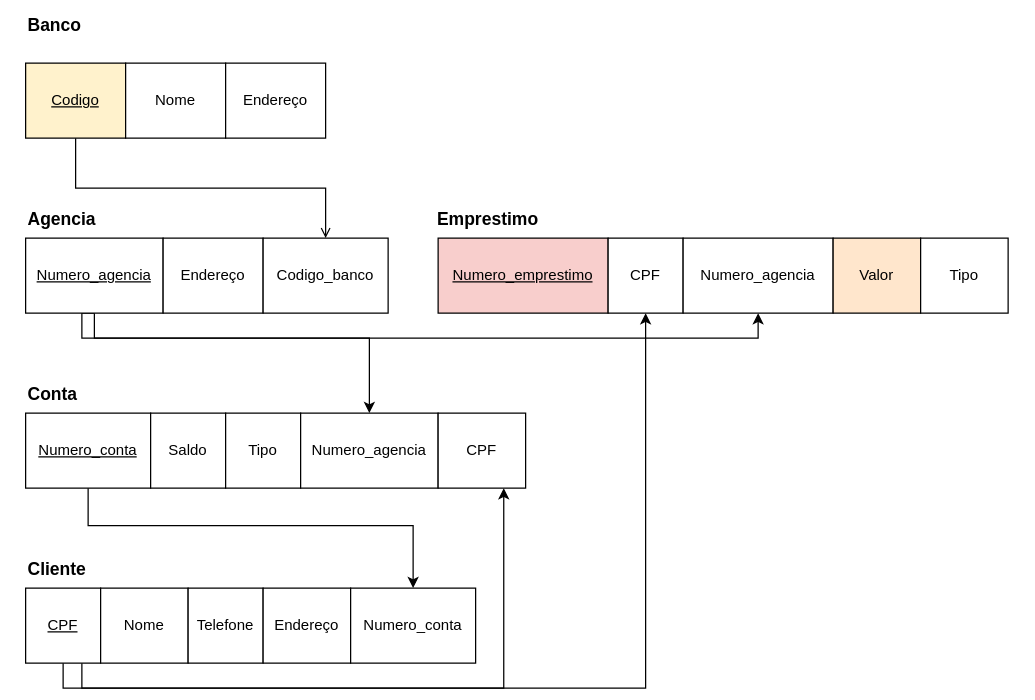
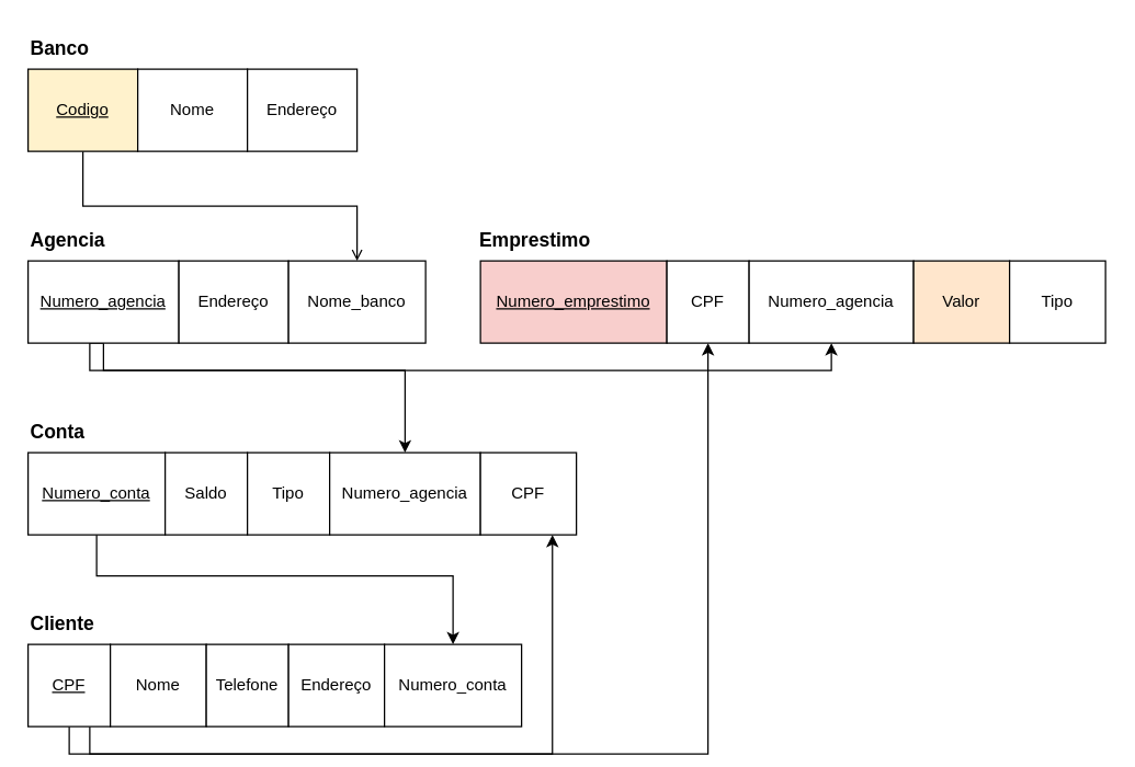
- <mxCell id="2" value="Banco" style="text;html=1;strokeColor=none;fillColor=none;align=left;verticalAlign=middle;whiteSpace=wrap;rounded=0;fontStyle=1;fontSize=14;" vertex="1" parent="1"><mxGeometry x="20" y="5" width="60" height="30" as="geometry" /></mxCell>
+ <mxCell id="2" value="Banco" style="text;html=1;strokeColor=none;fillColor=none;align=left;verticalAlign=middle;whiteSpace=wrap;rounded=0;fontStyle=1;fontSize=14;" vertex="1" parent="1"><mxGeometry x="20" y="20" width="60" height="30" as="geometry" /></mxCell>
- <mxCell id="12" value="Codigo_banco" style="rounded=0;whiteSpace=wrap;html=1;" vertex="1" parent="1"><mxGeometry x="210" y="190" width="100" height="60" as="geometry" /></mxCell>
+ <mxCell id="12" value="Nome_banco" style="rounded=0;whiteSpace=wrap;html=1;" vertex="1" parent="1"><mxGeometry x="210" y="190" width="100" height="60" as="geometry" /></mxCell>
